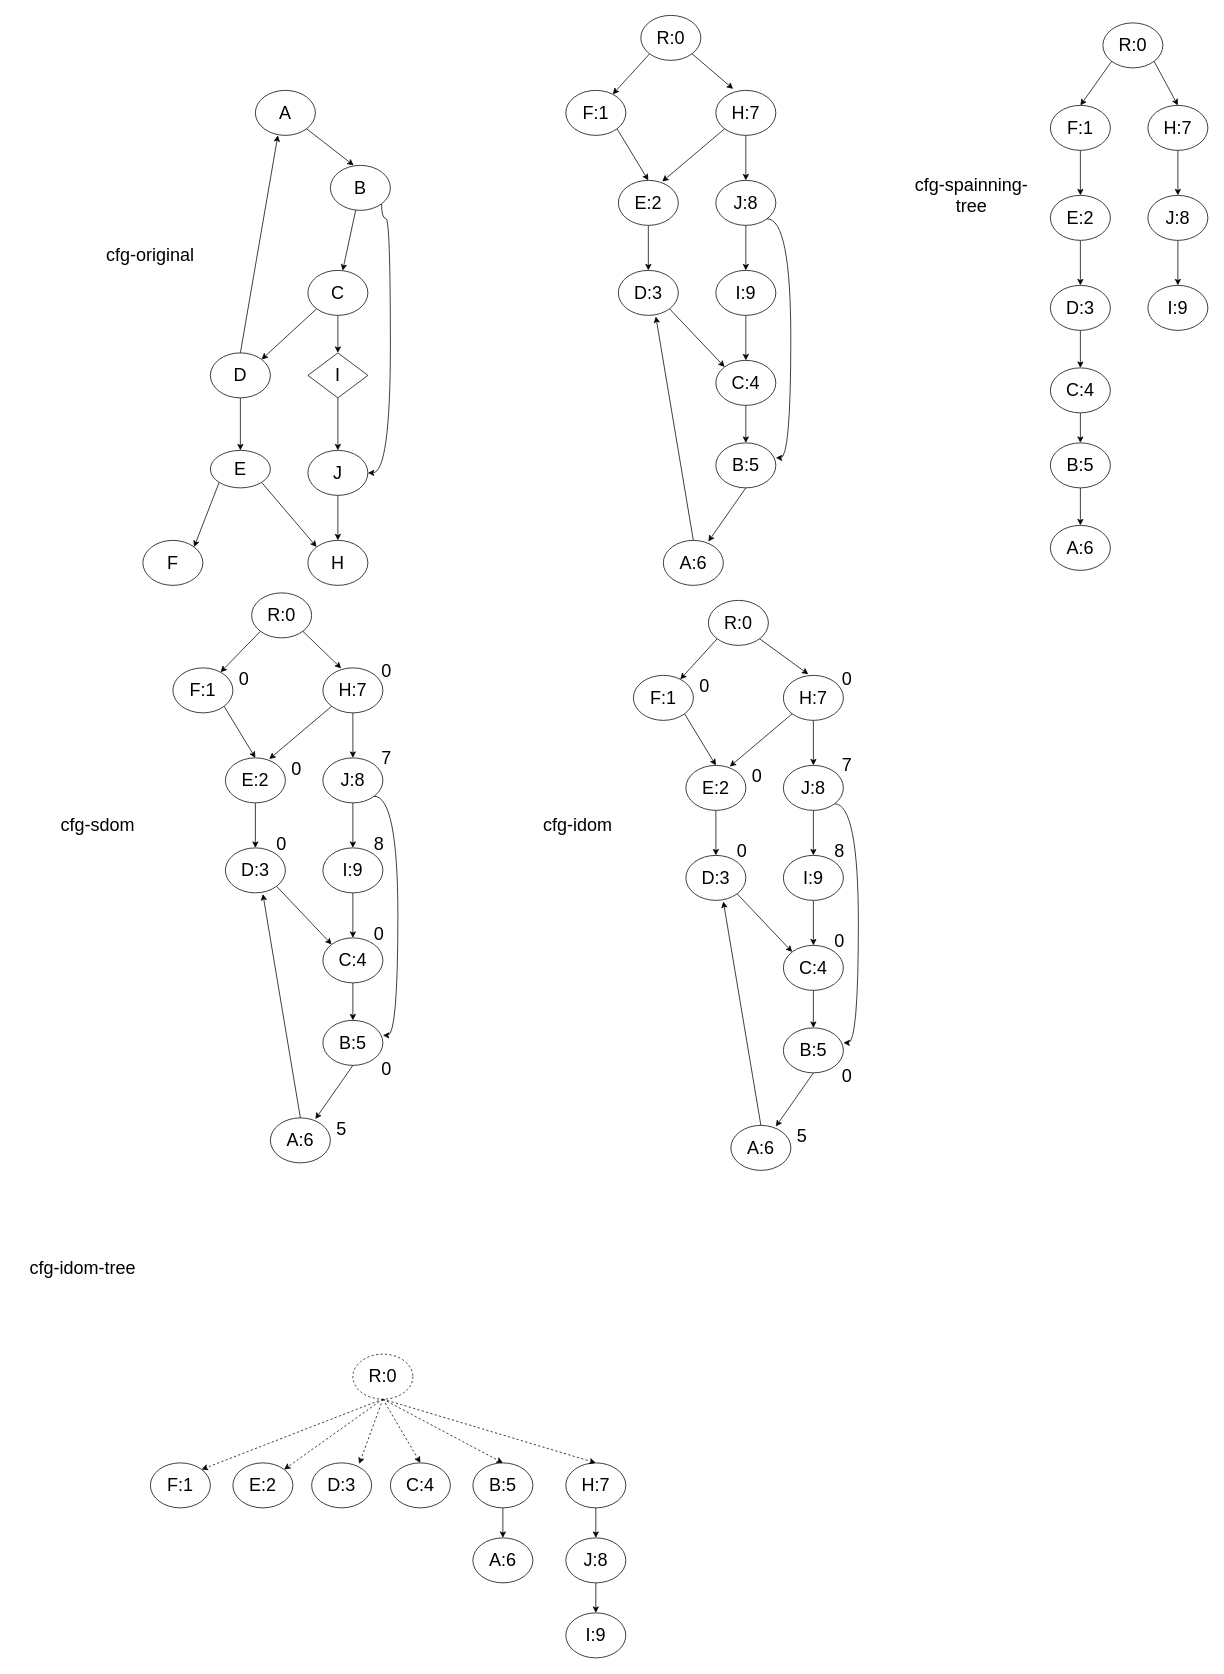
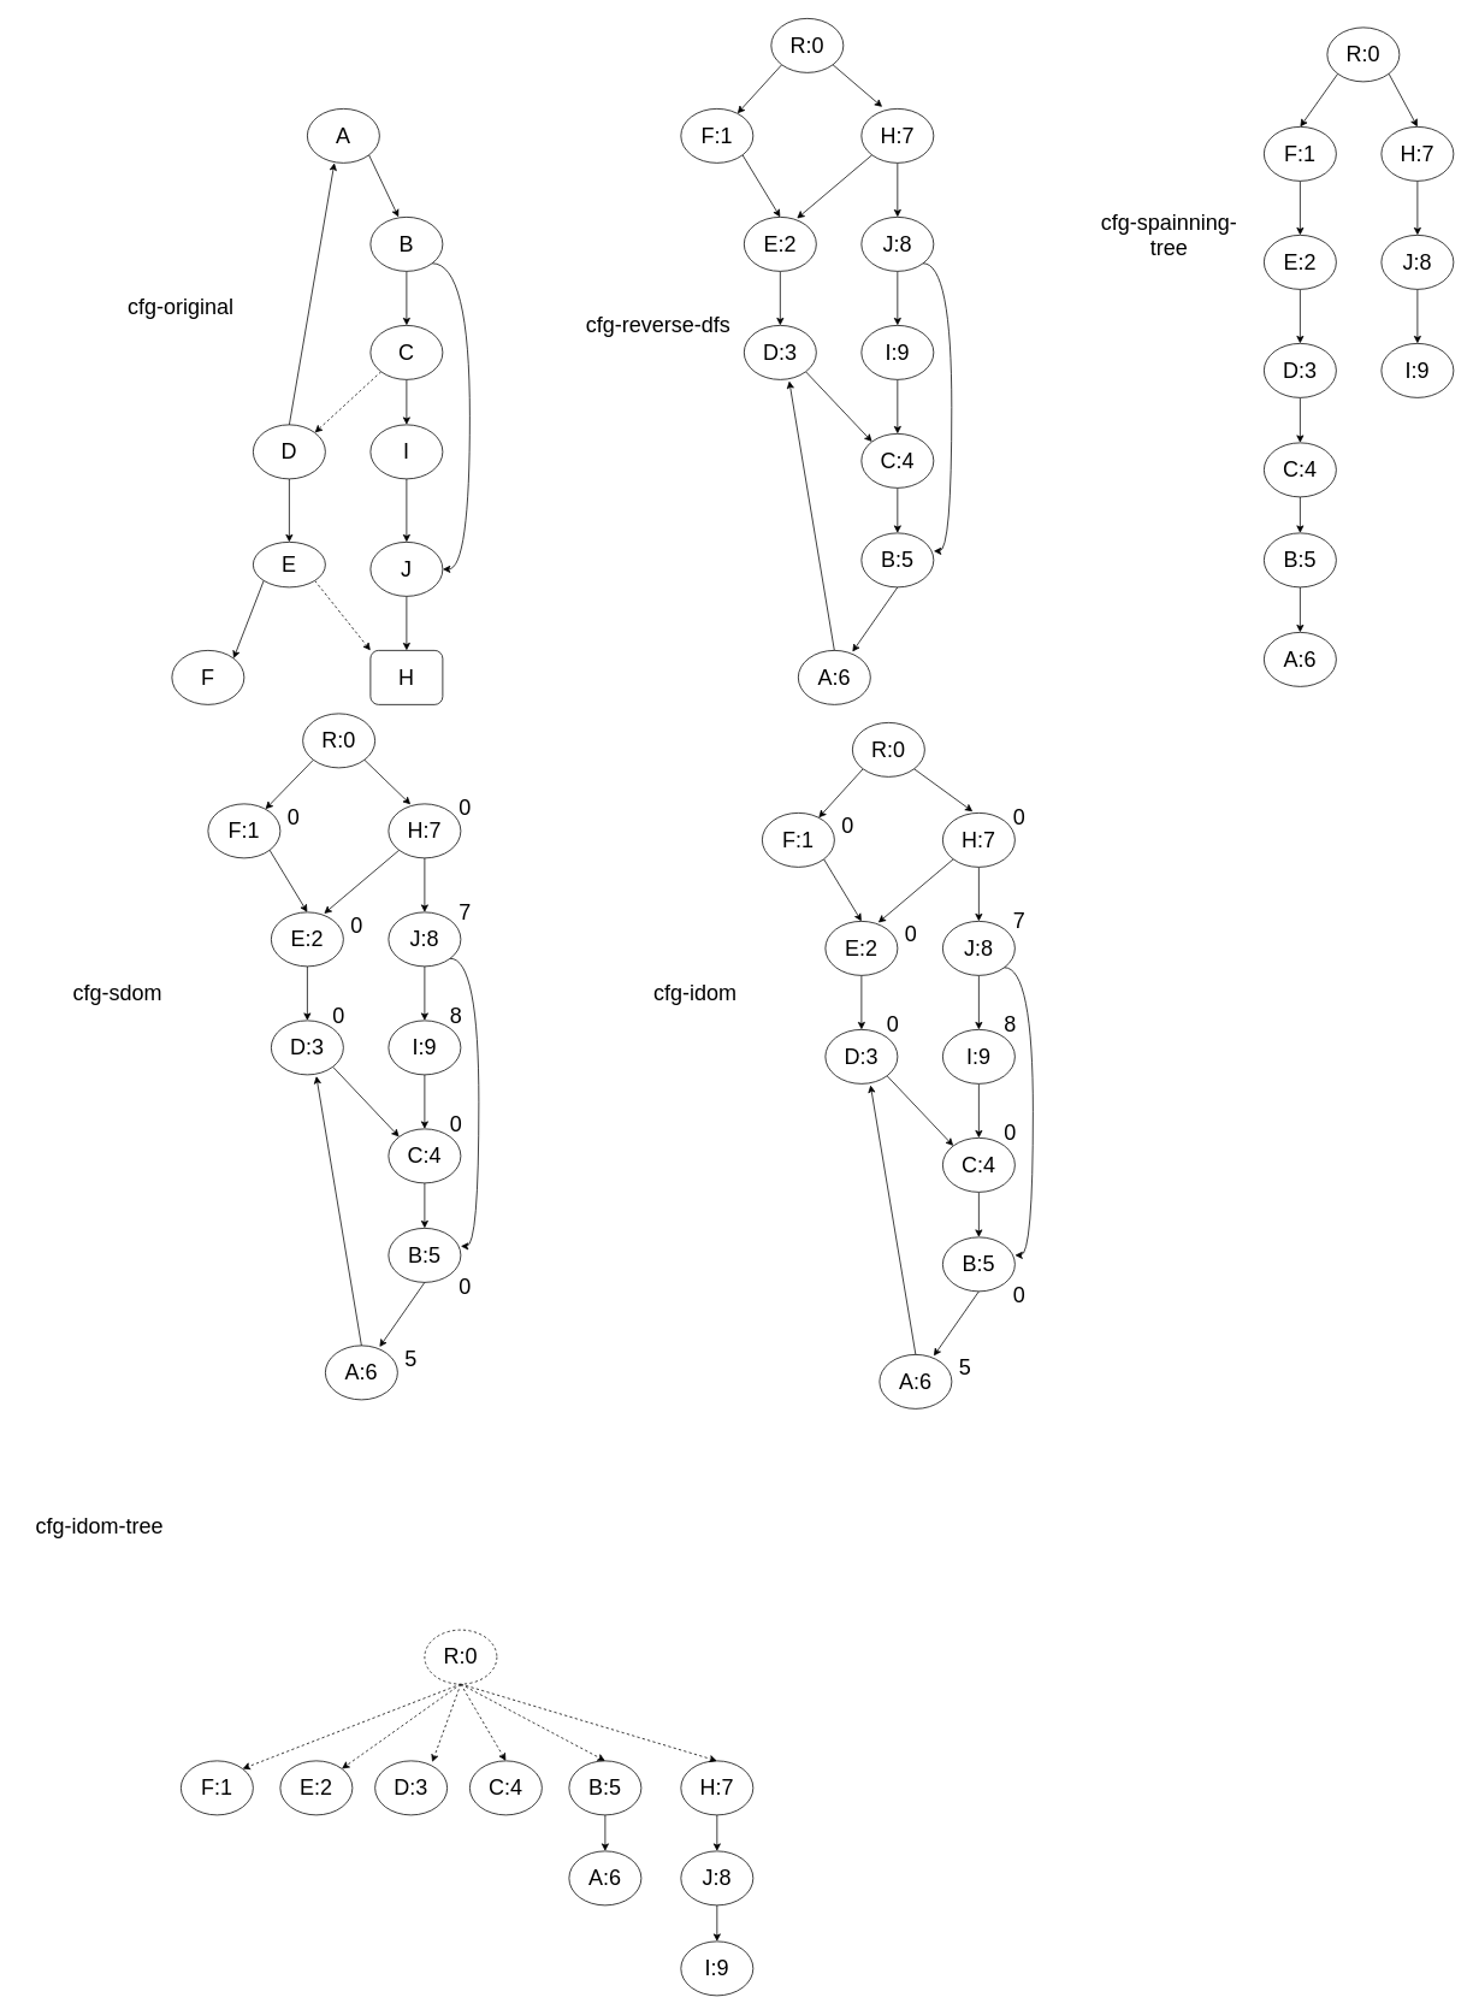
- <mxCell id="19" value="&lt;font style=&quot;font-size: 24px;&quot;&gt;B&lt;/font&gt;" style="ellipse;whiteSpace=wrap;html=1;" parent="1" vertex="1"><mxGeometry x="440" y="220" width="80" height="60" as="geometry" /></mxCell>
+ <mxCell id="19" value="&lt;font style=&quot;font-size: 24px;&quot;&gt;B&lt;/font&gt;" style="ellipse;whiteSpace=wrap;html=1;" parent="1" vertex="1"><mxGeometry x="410" y="240" width="80" height="60" as="geometry" /></mxCell>
+ <mxCell id="131" value="&lt;font style=&quot;font-size: 24px;&quot;&gt;cfg-reverse-dfs&lt;/font&gt;" style="rounded=1;whiteSpace=wrap;html=1;fillColor=none;strokeColor=none;" vertex="1" parent="1"><mxGeometry x="643.94" y="330" width="170" height="60" as="geometry" /></mxCell>
- <mxCell id="15" style="edgeStyle=none;rounded=0;orthogonalLoop=1;jettySize=auto;html=1;exitX=0;exitY=1;exitDx=0;exitDy=0;entryX=1;entryY=0;entryDx=0;entryDy=0;" parent="1" source="16" target="13" edge="1"><mxGeometry relative="1" as="geometry" /></mxCell>
+ <mxCell id="15" style="edgeStyle=none;rounded=0;orthogonalLoop=1;jettySize=auto;html=1;exitX=0;exitY=1;exitDx=0;exitDy=0;entryX=1;entryY=0;entryDx=0;entryDy=0;dashed=1;" parent="1" source="16" target="13" edge="1"><mxGeometry relative="1" as="geometry" /></mxCell>
- <mxCell id="11" value="&lt;font style=&quot;font-size: 24px;&quot;&gt;I&lt;/font&gt;" style="rhombus;whiteSpace=wrap;html=1;" parent="1" vertex="1"><mxGeometry x="410" y="470" width="80" height="60" as="geometry" /></mxCell>
+ <mxCell id="11" value="&lt;font style=&quot;font-size: 24px;&quot;&gt;I&lt;/font&gt;" style="ellipse;whiteSpace=wrap;html=1;" parent="1" vertex="1"><mxGeometry x="410" y="470" width="80" height="60" as="geometry" /></mxCell>
- <mxCell id="8" style="edgeStyle=none;rounded=0;orthogonalLoop=1;jettySize=auto;html=1;exitX=1;exitY=1;exitDx=0;exitDy=0;entryX=0;entryY=0;entryDx=0;entryDy=0;" parent="1" source="9" target="4" edge="1"><mxGeometry relative="1" as="geometry" /></mxCell>
+ <mxCell id="8" style="edgeStyle=none;rounded=0;orthogonalLoop=1;jettySize=auto;html=1;exitX=1;exitY=1;exitDx=0;exitDy=0;entryX=0;entryY=0;entryDx=0;entryDy=0;dashed=1;" parent="1" source="9" target="4" edge="1"><mxGeometry relative="1" as="geometry" /></mxCell>
- <mxCell id="4" value="&lt;font style=&quot;font-size: 24px;&quot;&gt;H&lt;/font&gt;" style="ellipse;whiteSpace=wrap;html=1;" parent="1" vertex="1"><mxGeometry x="410" y="720" width="80" height="60" as="geometry" /></mxCell>
+ <mxCell id="4" value="&lt;font style=&quot;font-size: 24px;&quot;&gt;H&lt;/font&gt;" style="whiteSpace=wrap;html=1;rounded=1;" parent="1" vertex="1"><mxGeometry x="410" y="720" width="80" height="60" as="geometry" /></mxCell>
